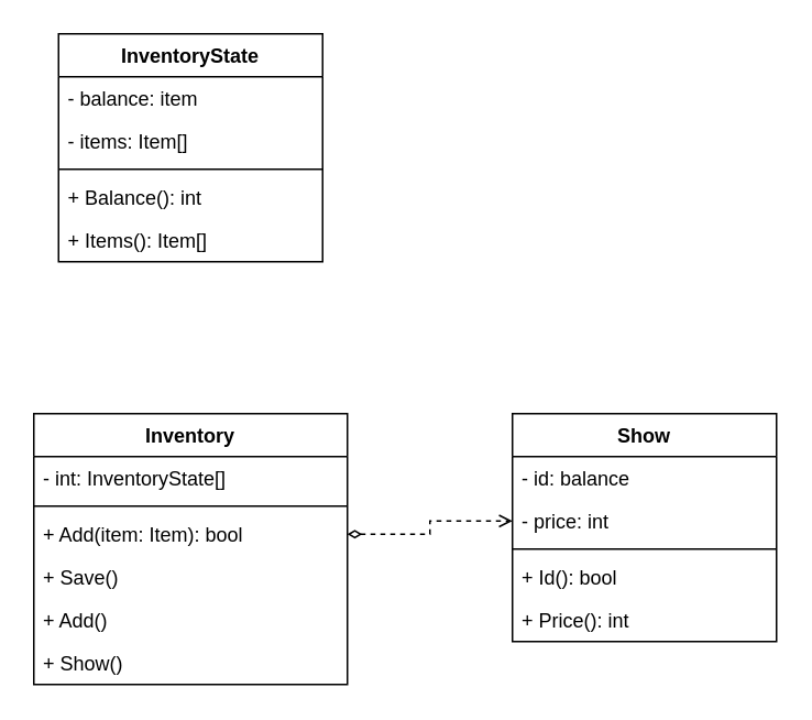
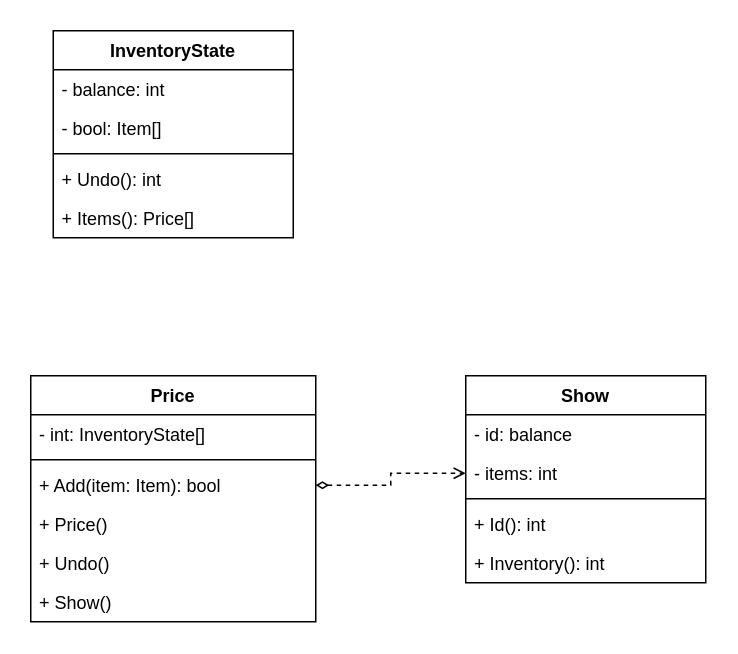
- <mxCell id="10" value="- balance: item" style="text;strokeColor=none;fillColor=none;align=left;verticalAlign=top;spacingLeft=4;spacingRight=4;overflow=hidden;rotatable=0;points=[[0,0.5],[1,0.5]];portConstraint=eastwest;" vertex="1" parent="9"><mxGeometry y="26" width="160" height="26" as="geometry" /></mxCell>
+ <mxCell id="10" value="- balance: int" style="text;strokeColor=none;fillColor=none;align=left;verticalAlign=top;spacingLeft=4;spacingRight=4;overflow=hidden;rotatable=0;points=[[0,0.5],[1,0.5]];portConstraint=eastwest;" vertex="1" parent="9"><mxGeometry y="26" width="160" height="26" as="geometry" /></mxCell>
- <mxCell id="11" value="- items: Item[]" style="text;strokeColor=none;fillColor=none;align=left;verticalAlign=top;spacingLeft=4;spacingRight=4;overflow=hidden;rotatable=0;points=[[0,0.5],[1,0.5]];portConstraint=eastwest;" vertex="1" parent="9"><mxGeometry y="52" width="160" height="26" as="geometry" /></mxCell>
+ <mxCell id="11" value="- bool: Item[]" style="text;strokeColor=none;fillColor=none;align=left;verticalAlign=top;spacingLeft=4;spacingRight=4;overflow=hidden;rotatable=0;points=[[0,0.5],[1,0.5]];portConstraint=eastwest;" vertex="1" parent="9"><mxGeometry y="52" width="160" height="26" as="geometry" /></mxCell>
- <mxCell id="13" value="+ Balance(): int" style="text;strokeColor=none;fillColor=none;align=left;verticalAlign=top;spacingLeft=4;spacingRight=4;overflow=hidden;rotatable=0;points=[[0,0.5],[1,0.5]];portConstraint=eastwest;" vertex="1" parent="9"><mxGeometry y="86" width="160" height="26" as="geometry" /></mxCell>
+ <mxCell id="13" value="+ Undo(): int" style="text;strokeColor=none;fillColor=none;align=left;verticalAlign=top;spacingLeft=4;spacingRight=4;overflow=hidden;rotatable=0;points=[[0,0.5],[1,0.5]];portConstraint=eastwest;" vertex="1" parent="9"><mxGeometry y="86" width="160" height="26" as="geometry" /></mxCell>
- <mxCell id="14" value="+ Items(): Item[]" style="text;strokeColor=none;fillColor=none;align=left;verticalAlign=top;spacingLeft=4;spacingRight=4;overflow=hidden;rotatable=0;points=[[0,0.5],[1,0.5]];portConstraint=eastwest;" vertex="1" parent="9"><mxGeometry y="112" width="160" height="26" as="geometry" /></mxCell>
+ <mxCell id="14" value="+ Items(): Price[]" style="text;strokeColor=none;fillColor=none;align=left;verticalAlign=top;spacingLeft=4;spacingRight=4;overflow=hidden;rotatable=0;points=[[0,0.5],[1,0.5]];portConstraint=eastwest;" vertex="1" parent="9"><mxGeometry y="112" width="160" height="26" as="geometry" /></mxCell>
- <mxCell id="2" value="Inventory" style="swimlane;fontStyle=1;align=center;verticalAlign=top;childLayout=stackLayout;horizontal=1;startSize=26;horizontalStack=0;resizeParent=1;resizeParentMax=0;resizeLast=0;collapsible=1;marginBottom=0;" vertex="1" parent="1"><mxGeometry x="20" y="250" width="190" height="164" as="geometry" /></mxCell>
+ <mxCell id="2" value="Price" style="swimlane;fontStyle=1;align=center;verticalAlign=top;childLayout=stackLayout;horizontal=1;startSize=26;horizontalStack=0;resizeParent=1;resizeParentMax=0;resizeLast=0;collapsible=1;marginBottom=0;" vertex="1" parent="1"><mxGeometry x="20" y="250" width="190" height="164" as="geometry" /></mxCell>
- <mxCell id="17" value="- price: int" style="text;strokeColor=none;fillColor=none;align=left;verticalAlign=top;spacingLeft=4;spacingRight=4;overflow=hidden;rotatable=0;points=[[0,0.5],[1,0.5]];portConstraint=eastwest;" vertex="1" parent="15"><mxGeometry y="52" width="160" height="26" as="geometry" /></mxCell>
+ <mxCell id="17" value="- items: int" style="text;strokeColor=none;fillColor=none;align=left;verticalAlign=top;spacingLeft=4;spacingRight=4;overflow=hidden;rotatable=0;points=[[0,0.5],[1,0.5]];portConstraint=eastwest;" vertex="1" parent="15"><mxGeometry y="52" width="160" height="26" as="geometry" /></mxCell>
- <mxCell id="6" value="+ Save()" style="text;strokeColor=none;fillColor=none;align=left;verticalAlign=top;spacingLeft=4;spacingRight=4;overflow=hidden;rotatable=0;points=[[0,0.5],[1,0.5]];portConstraint=eastwest;" vertex="1" parent="2"><mxGeometry y="86" width="190" height="26" as="geometry" /></mxCell>
+ <mxCell id="6" value="+ Price()" style="text;strokeColor=none;fillColor=none;align=left;verticalAlign=top;spacingLeft=4;spacingRight=4;overflow=hidden;rotatable=0;points=[[0,0.5],[1,0.5]];portConstraint=eastwest;" vertex="1" parent="2"><mxGeometry y="86" width="190" height="26" as="geometry" /></mxCell>
- <mxCell id="19" value="+ Id(): bool" style="text;strokeColor=none;fillColor=none;align=left;verticalAlign=top;spacingLeft=4;spacingRight=4;overflow=hidden;rotatable=0;points=[[0,0.5],[1,0.5]];portConstraint=eastwest;" vertex="1" parent="15"><mxGeometry y="86" width="160" height="26" as="geometry" /></mxCell>
+ <mxCell id="19" value="+ Id(): int" style="text;strokeColor=none;fillColor=none;align=left;verticalAlign=top;spacingLeft=4;spacingRight=4;overflow=hidden;rotatable=0;points=[[0,0.5],[1,0.5]];portConstraint=eastwest;" vertex="1" parent="15"><mxGeometry y="86" width="160" height="26" as="geometry" /></mxCell>
- <mxCell id="7" value="+ Add()" style="text;strokeColor=none;fillColor=none;align=left;verticalAlign=top;spacingLeft=4;spacingRight=4;overflow=hidden;rotatable=0;points=[[0,0.5],[1,0.5]];portConstraint=eastwest;" vertex="1" parent="2"><mxGeometry y="112" width="190" height="26" as="geometry" /></mxCell>
+ <mxCell id="7" value="+ Undo()" style="text;strokeColor=none;fillColor=none;align=left;verticalAlign=top;spacingLeft=4;spacingRight=4;overflow=hidden;rotatable=0;points=[[0,0.5],[1,0.5]];portConstraint=eastwest;" vertex="1" parent="2"><mxGeometry y="112" width="190" height="26" as="geometry" /></mxCell>
- <mxCell id="20" value="+ Price(): int" style="text;strokeColor=none;fillColor=none;align=left;verticalAlign=top;spacingLeft=4;spacingRight=4;overflow=hidden;rotatable=0;points=[[0,0.5],[1,0.5]];portConstraint=eastwest;" vertex="1" parent="15"><mxGeometry y="112" width="160" height="26" as="geometry" /></mxCell>
+ <mxCell id="20" value="+ Inventory(): int" style="text;strokeColor=none;fillColor=none;align=left;verticalAlign=top;spacingLeft=4;spacingRight=4;overflow=hidden;rotatable=0;points=[[0,0.5],[1,0.5]];portConstraint=eastwest;" vertex="1" parent="15"><mxGeometry y="112" width="160" height="26" as="geometry" /></mxCell>
